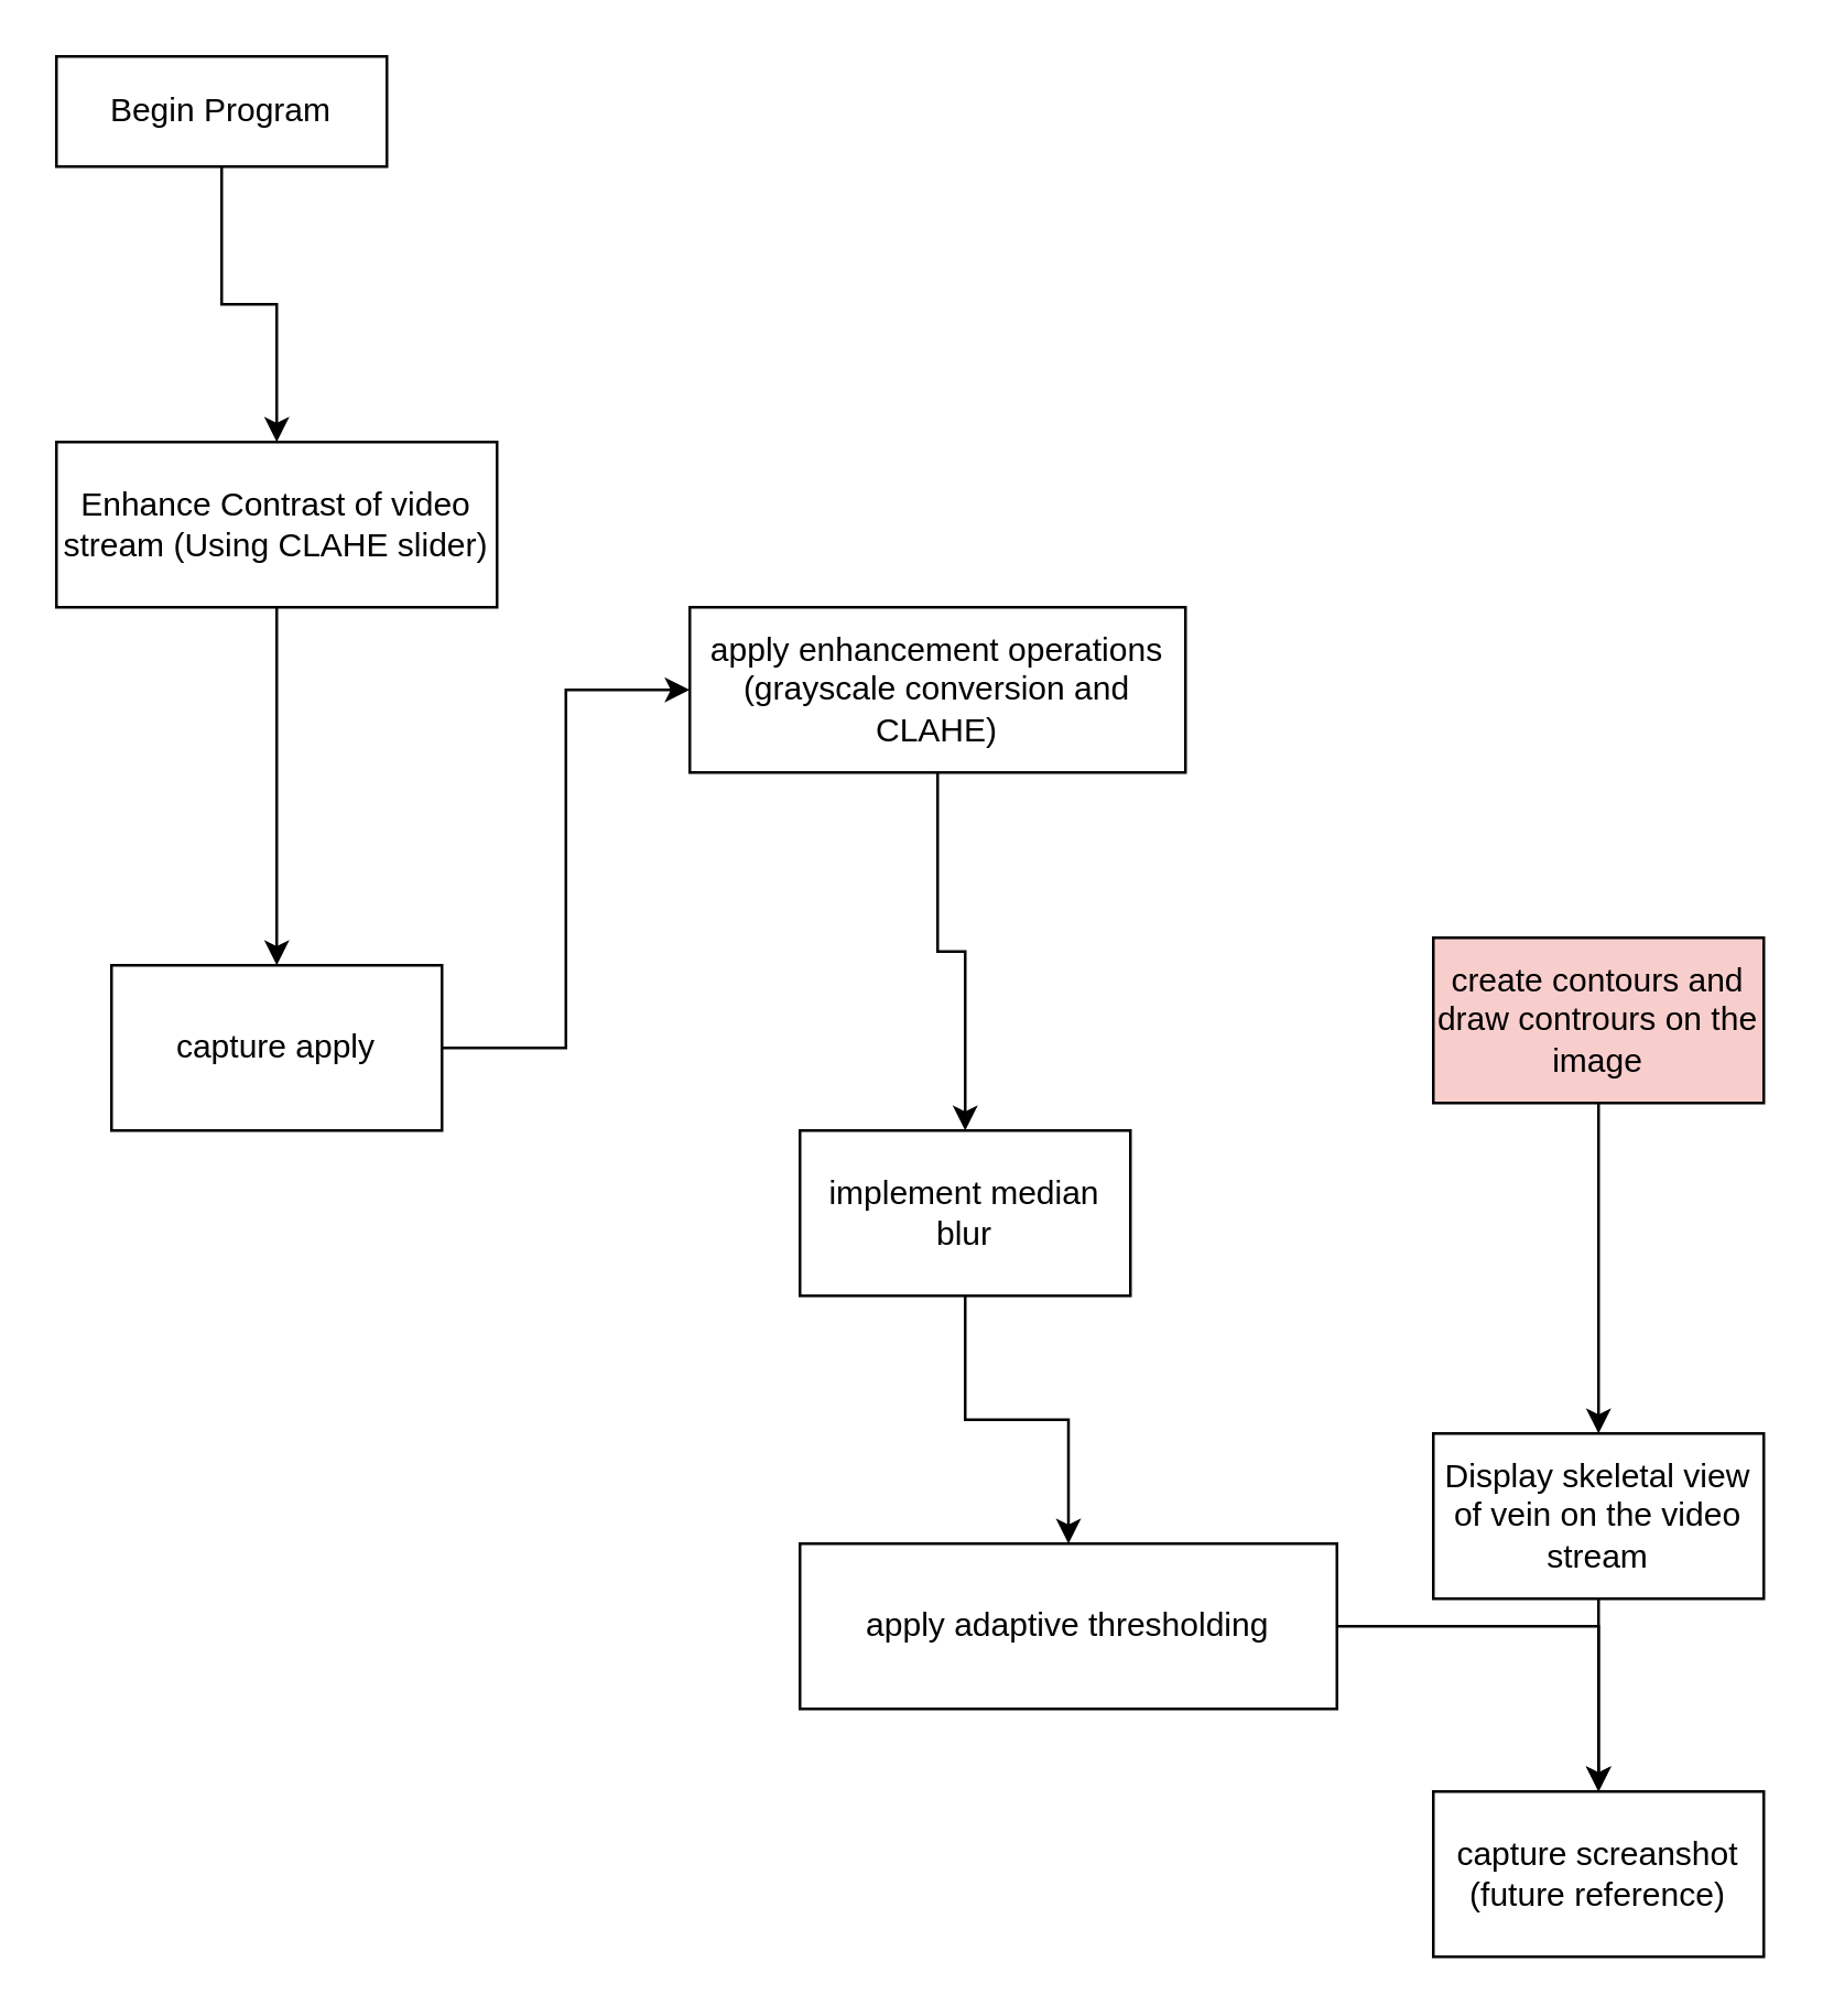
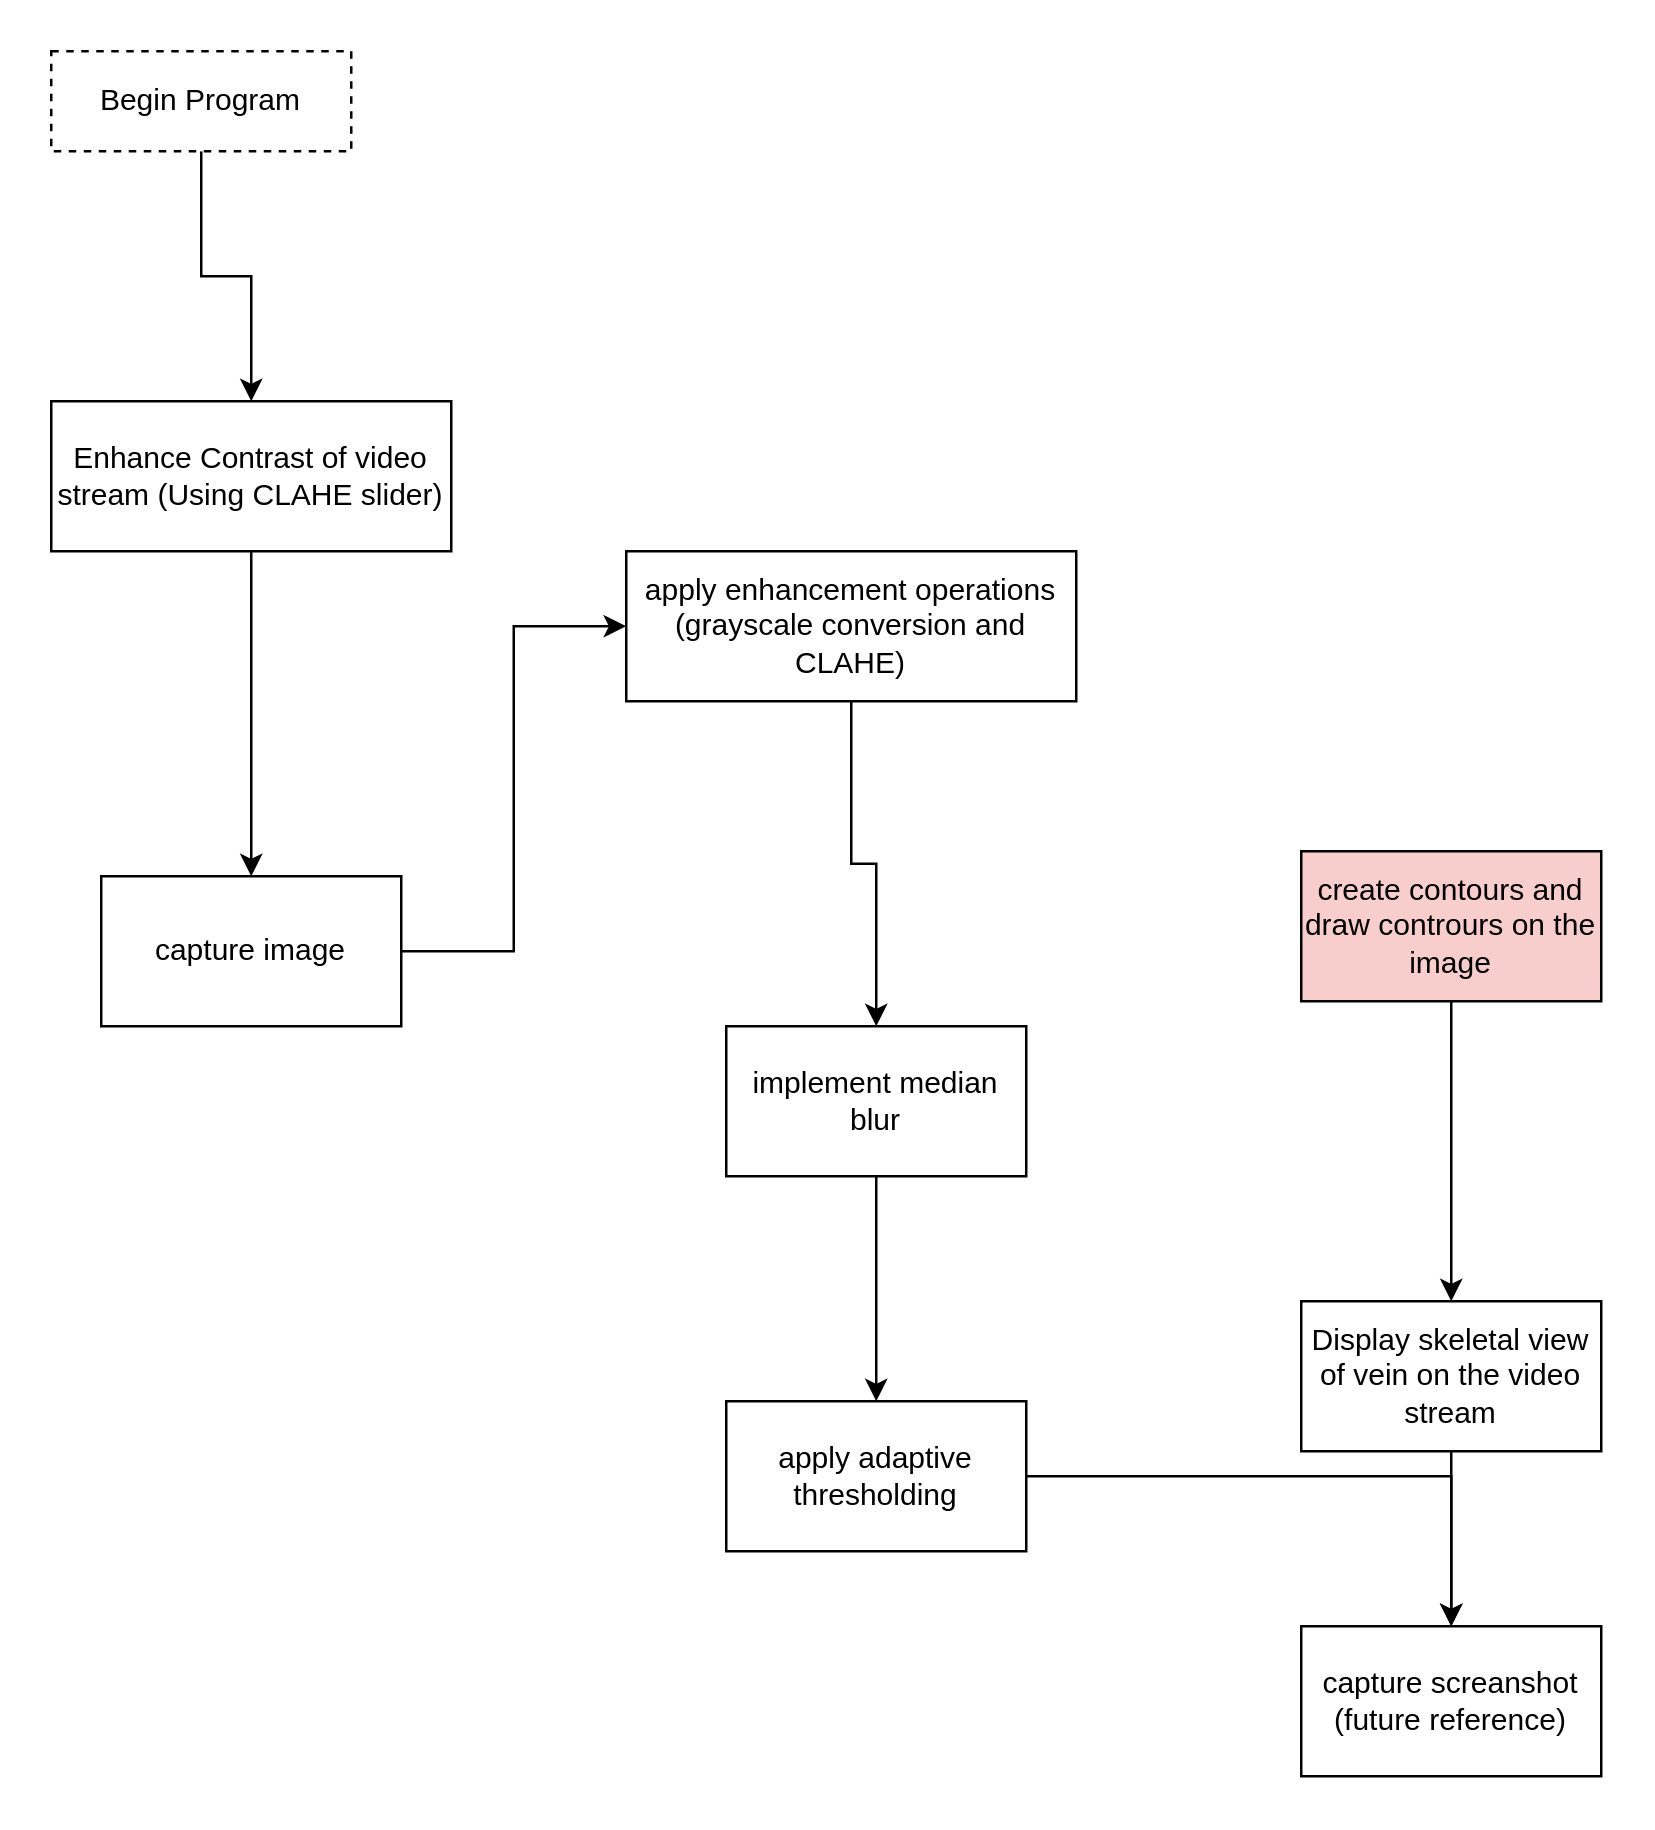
- <mxCell id="3" value="Begin Program" style="rounded=0;whiteSpace=wrap;html=1;" vertex="1" parent="1"><mxGeometry x="20" y="20" width="120" height="40" as="geometry" /></mxCell>
+ <mxCell id="3" value="Begin Program" style="rounded=0;whiteSpace=wrap;html=1;dashed=1;" vertex="1" parent="1"><mxGeometry x="20" y="20" width="120" height="40" as="geometry" /></mxCell>
- <mxCell id="7" value="capture apply" style="rounded=0;whiteSpace=wrap;html=1;" vertex="1" parent="1"><mxGeometry x="40" y="350" width="120" height="60" as="geometry" /></mxCell>
+ <mxCell id="7" value="capture image" style="rounded=0;whiteSpace=wrap;html=1;" vertex="1" parent="1"><mxGeometry x="40" y="350" width="120" height="60" as="geometry" /></mxCell>
- <mxCell id="13" value="apply adaptive thresholding" style="rounded=0;whiteSpace=wrap;html=1;" vertex="1" parent="1"><mxGeometry x="290" y="560" width="195" height="60" as="geometry" /></mxCell>
+ <mxCell id="13" value="apply adaptive thresholding" style="rounded=0;whiteSpace=wrap;html=1;" vertex="1" parent="1"><mxGeometry x="290" y="560" width="120" height="60" as="geometry" /></mxCell>
